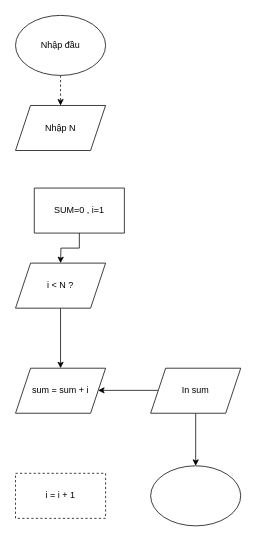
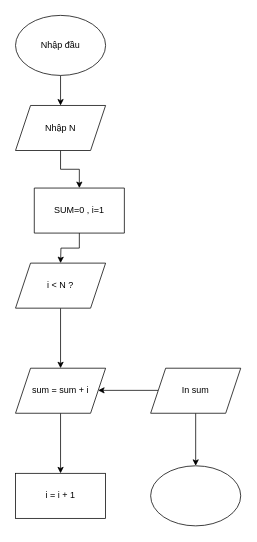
- <mxCell id="2" value="" style="edgeStyle=orthogonalEdgeStyle;rounded=0;orthogonalLoop=1;jettySize=auto;html=1;dashed=1;" edge="1" parent="1" source="3" target="5"><mxGeometry relative="1" as="geometry" /></mxCell>
+ <mxCell id="2" value="" style="edgeStyle=orthogonalEdgeStyle;rounded=0;orthogonalLoop=1;jettySize=auto;html=1;" edge="1" parent="1" source="3" target="5"><mxGeometry relative="1" as="geometry" /></mxCell>
+ <mxCell id="4" value="" style="edgeStyle=orthogonalEdgeStyle;rounded=0;orthogonalLoop=1;jettySize=auto;html=1;" edge="1" parent="1" source="5" target="7"><mxGeometry relative="1" as="geometry" /></mxCell>
+ <mxCell id="11" value="" style="edgeStyle=orthogonalEdgeStyle;rounded=0;orthogonalLoop=1;jettySize=auto;html=1;" edge="1" parent="1" source="12" target="15"><mxGeometry relative="1" as="geometry" /></mxCell>
- <mxCell id="15" value="i = i + 1" style="whiteSpace=wrap;html=1;dashed=1;" vertex="1" parent="1"><mxGeometry x="20" y="630" width="120" height="60" as="geometry" /></mxCell>
+ <mxCell id="15" value="i = i + 1" style="whiteSpace=wrap;html=1;" vertex="1" parent="1"><mxGeometry x="20" y="630" width="120" height="60" as="geometry" /></mxCell>
